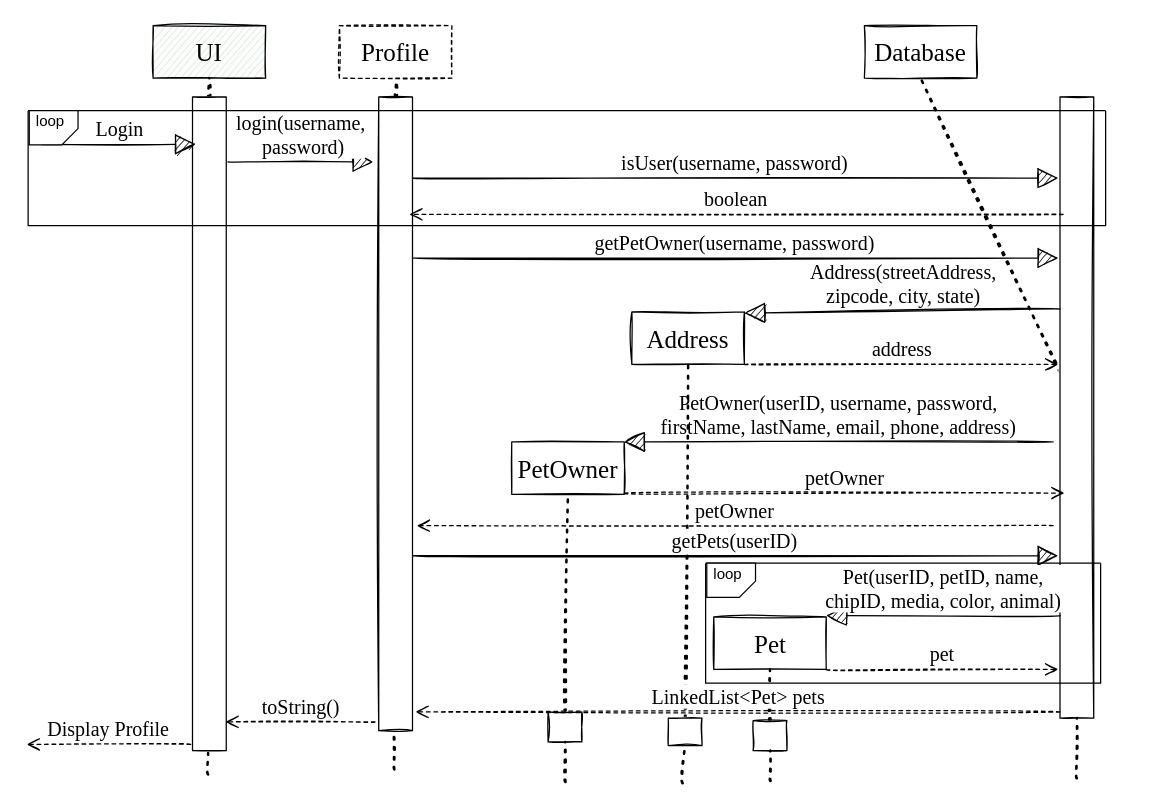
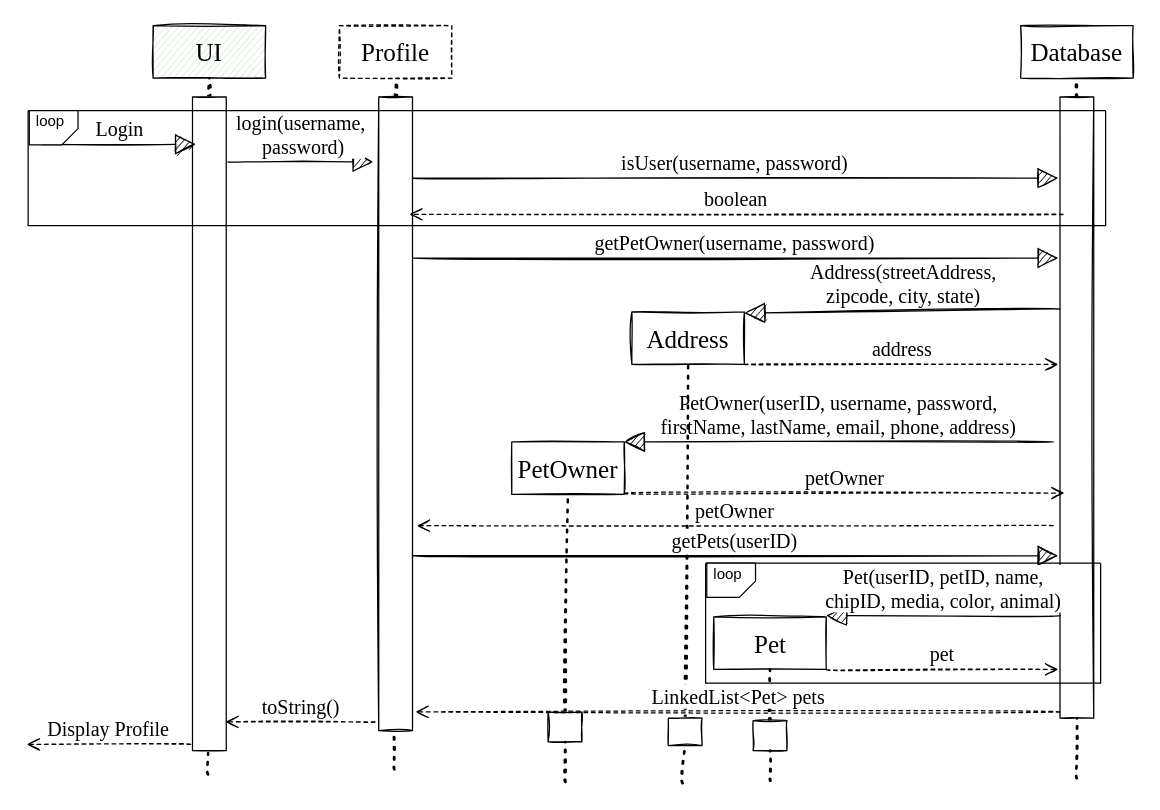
- <mxCell id="6" value="Database" style="rounded=0;whiteSpace=wrap;html=1;sketch=1;hachureGap=4;pointerEvents=0;fontFamily=Architects Daughter;fontSource=https%3A%2F%2Ffonts.googleapis.com%2Fcss%3Ffamily%3DArchitects%2BDaughter;fontSize=20;" parent="1" vertex="1"><mxGeometry x="691" y="20" width="90" height="42" as="geometry" /></mxCell>
+ <mxCell id="6" value="Database" style="rounded=0;whiteSpace=wrap;html=1;sketch=1;hachureGap=4;pointerEvents=0;fontFamily=Architects Daughter;fontSource=https%3A%2F%2Ffonts.googleapis.com%2Fcss%3Ffamily%3DArchitects%2BDaughter;fontSize=20;" parent="1" vertex="1"><mxGeometry x="816" y="20" width="90" height="42" as="geometry" /></mxCell>
